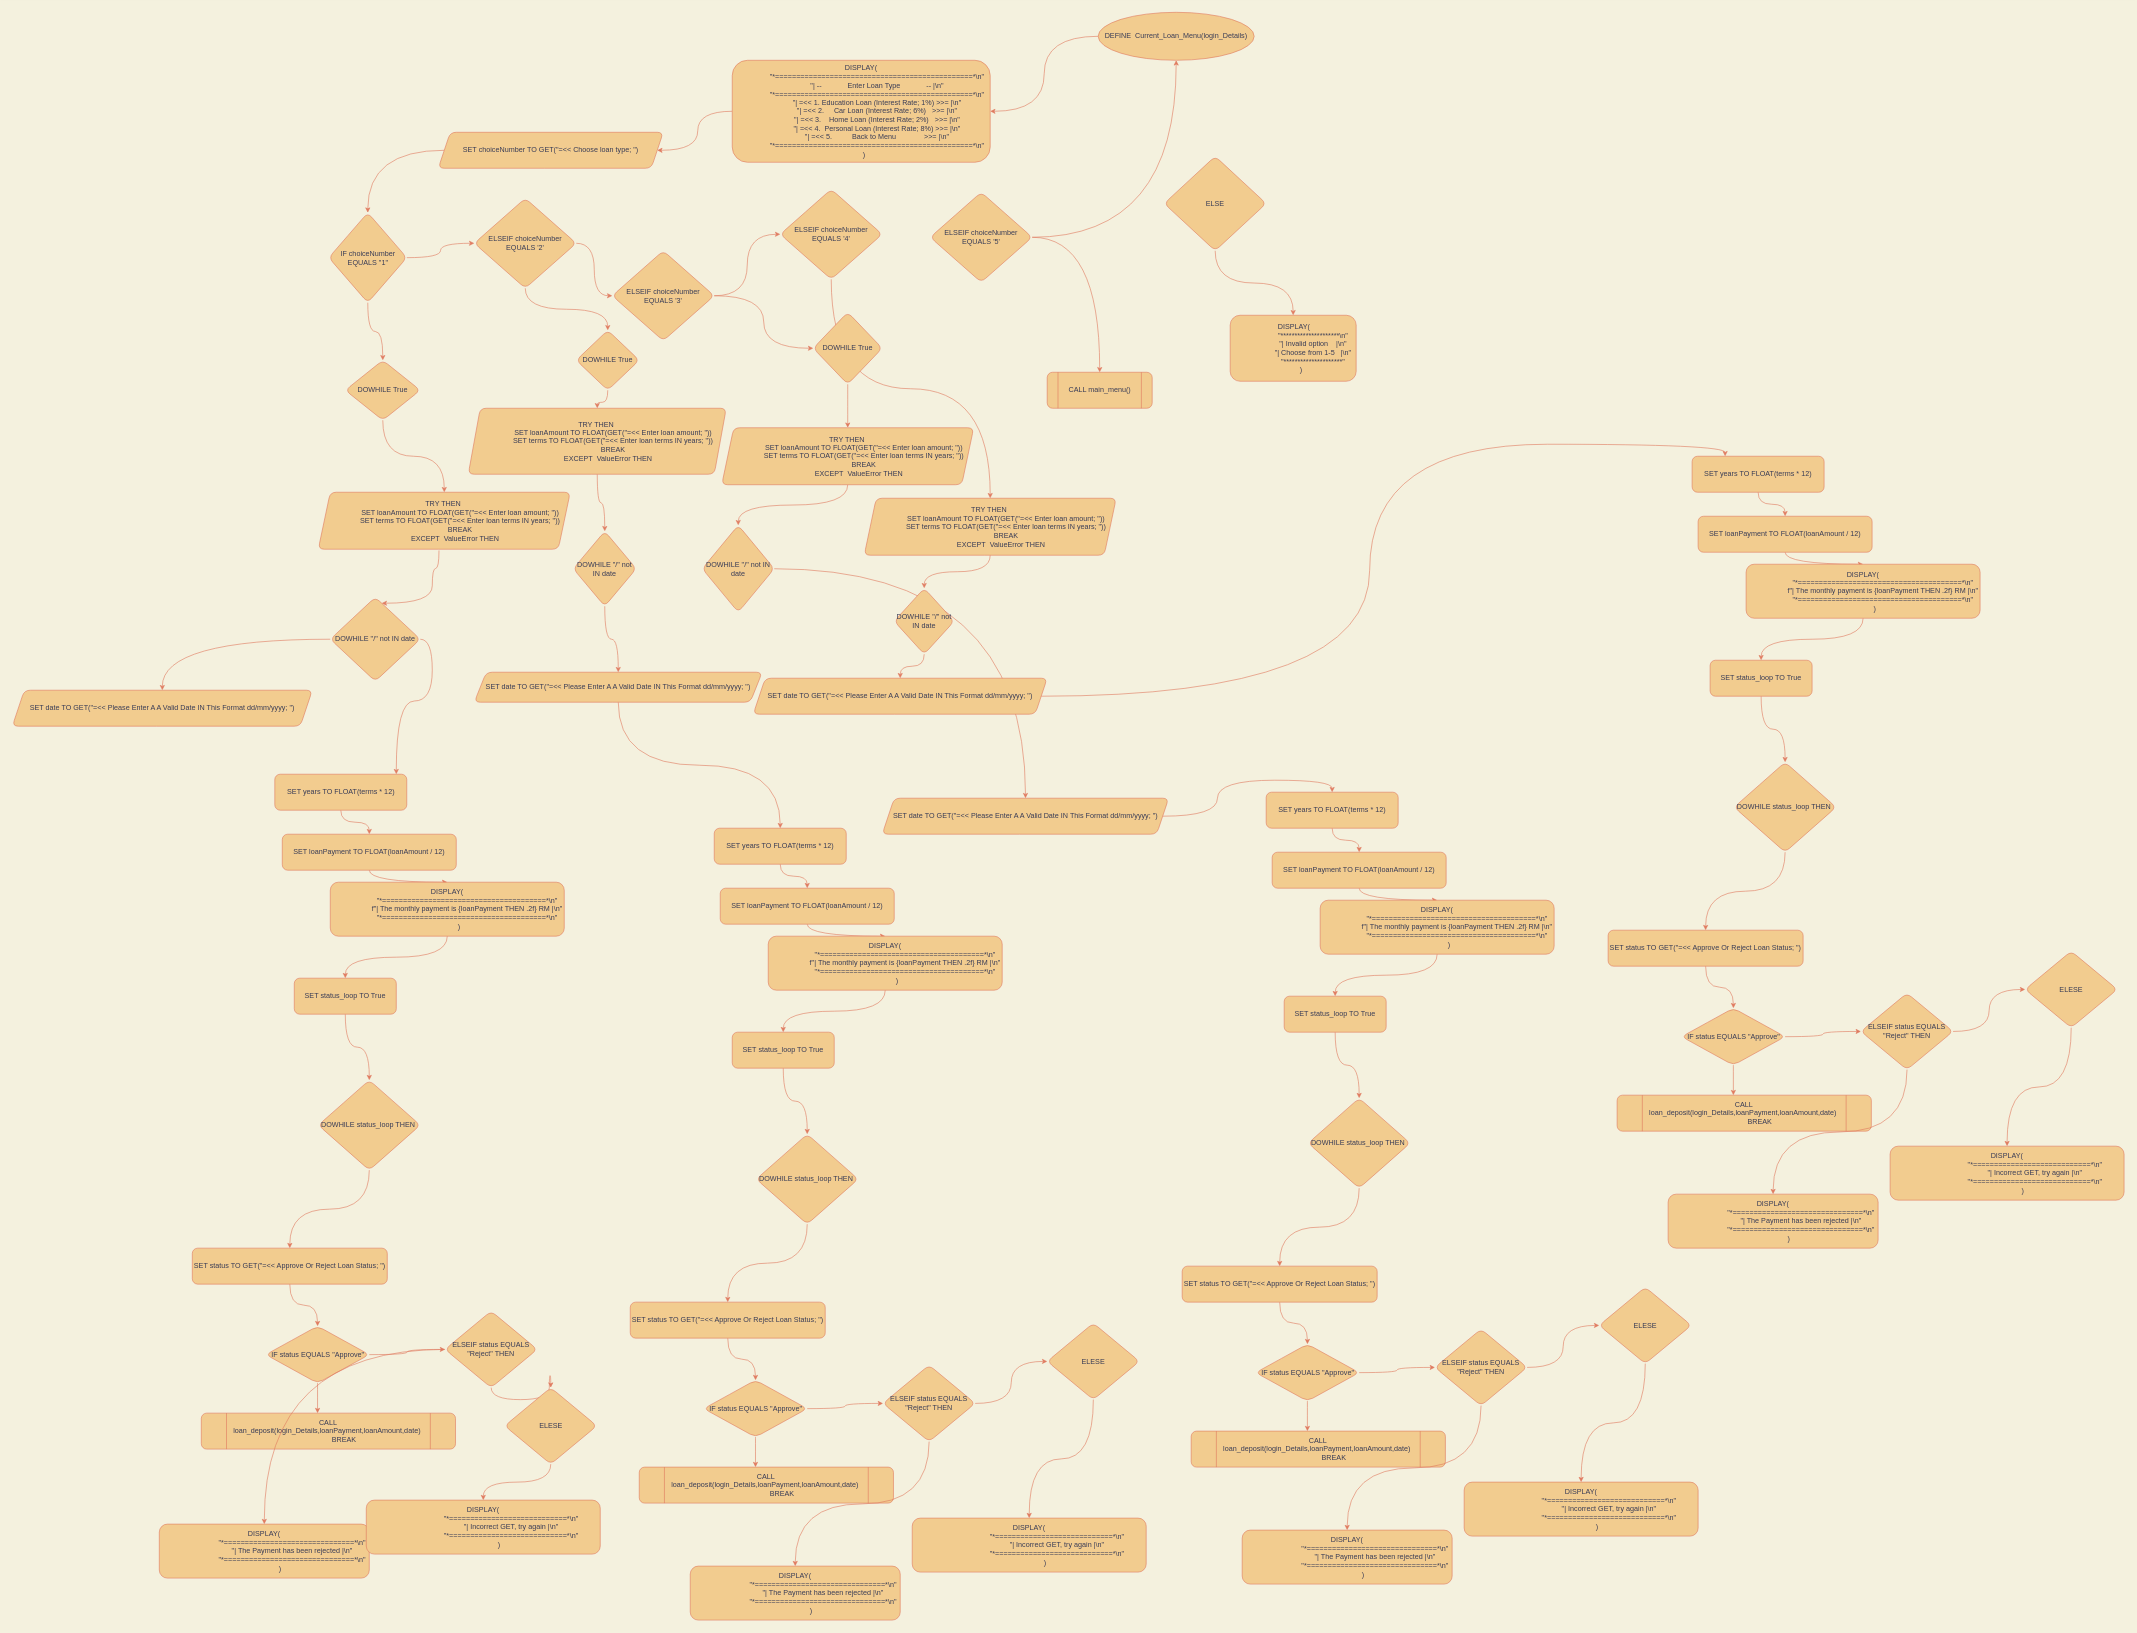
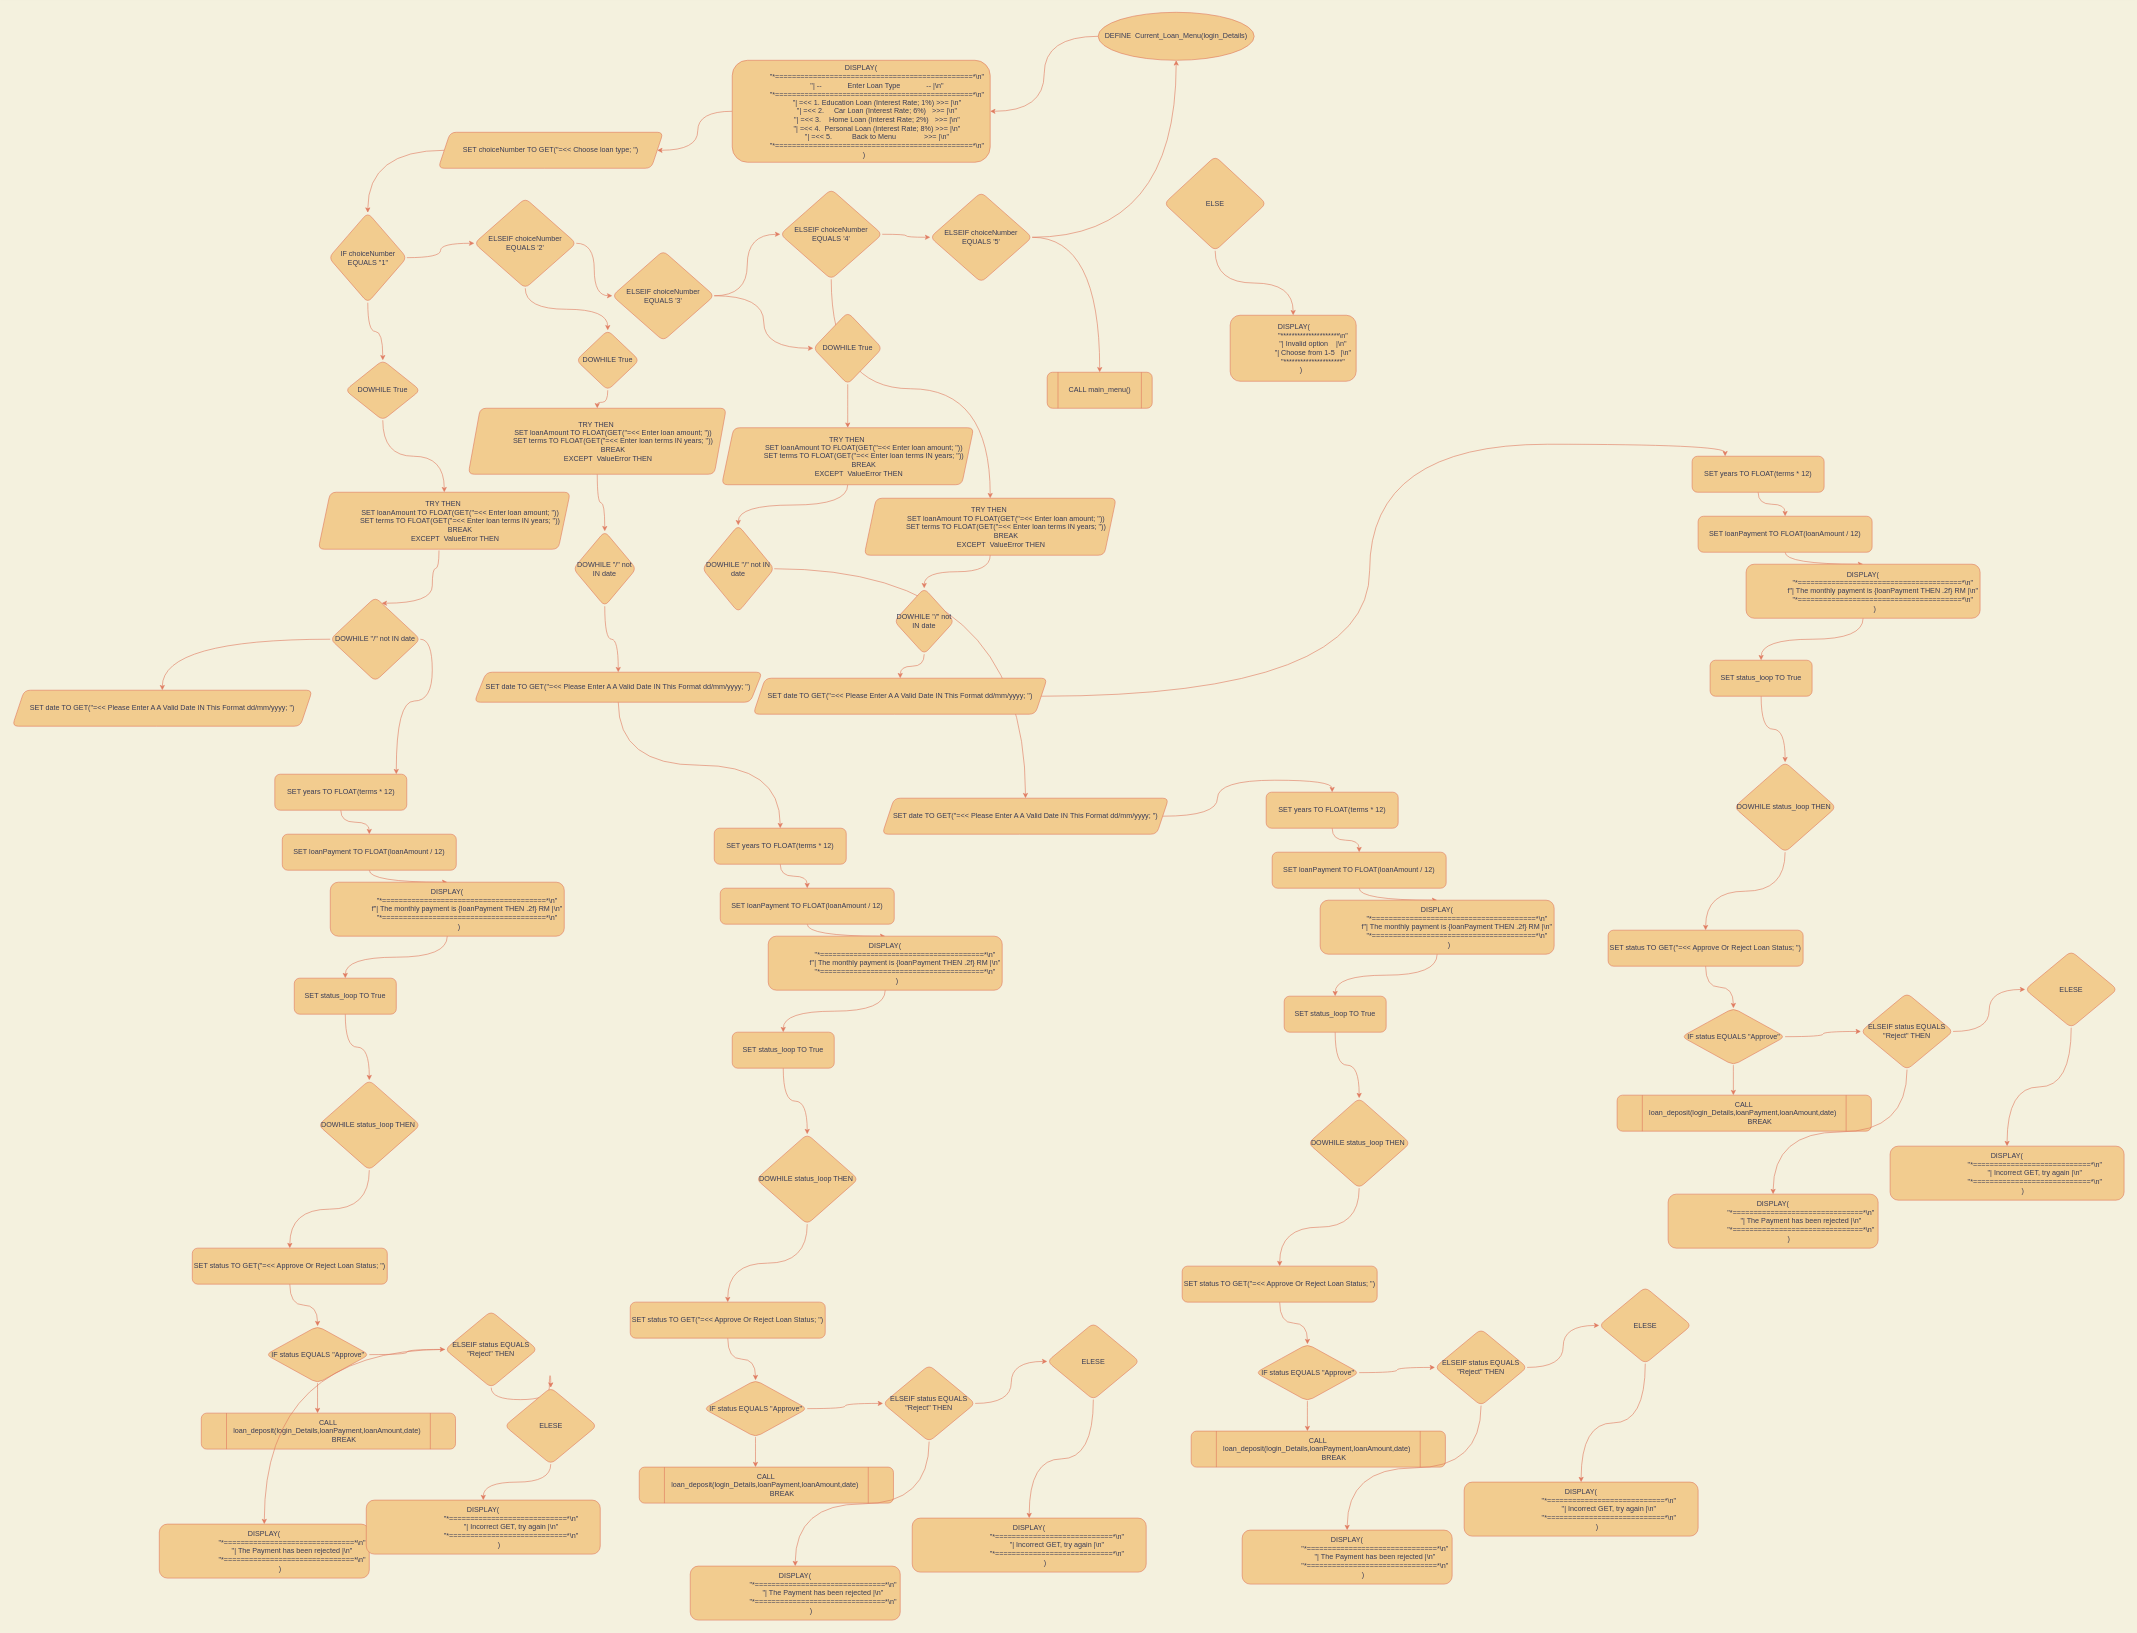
+ <mxCell id="17" value="" style="edgeStyle=orthogonalEdgeStyle;orthogonalLoop=1;jettySize=auto;html=1;labelBackgroundColor=#F4F1DE;strokeColor=#E07A5F;fontColor=#393C56;curved=1;" edge="1" parent="1" source="19" target="22"><mxGeometry relative="1" as="geometry" /></mxCell>
